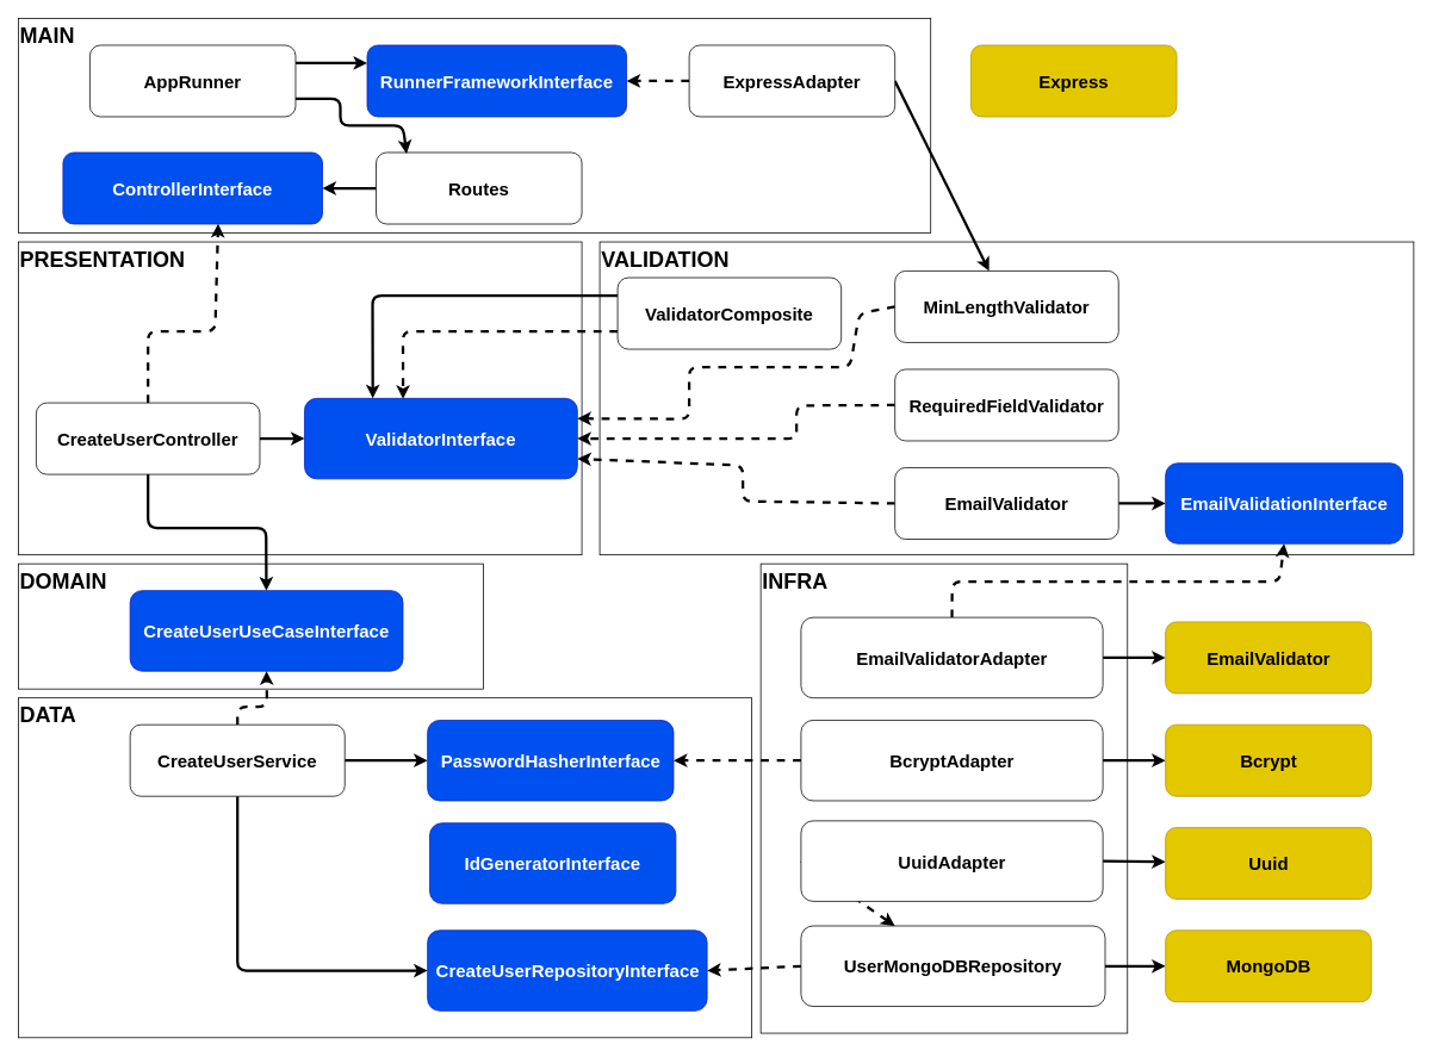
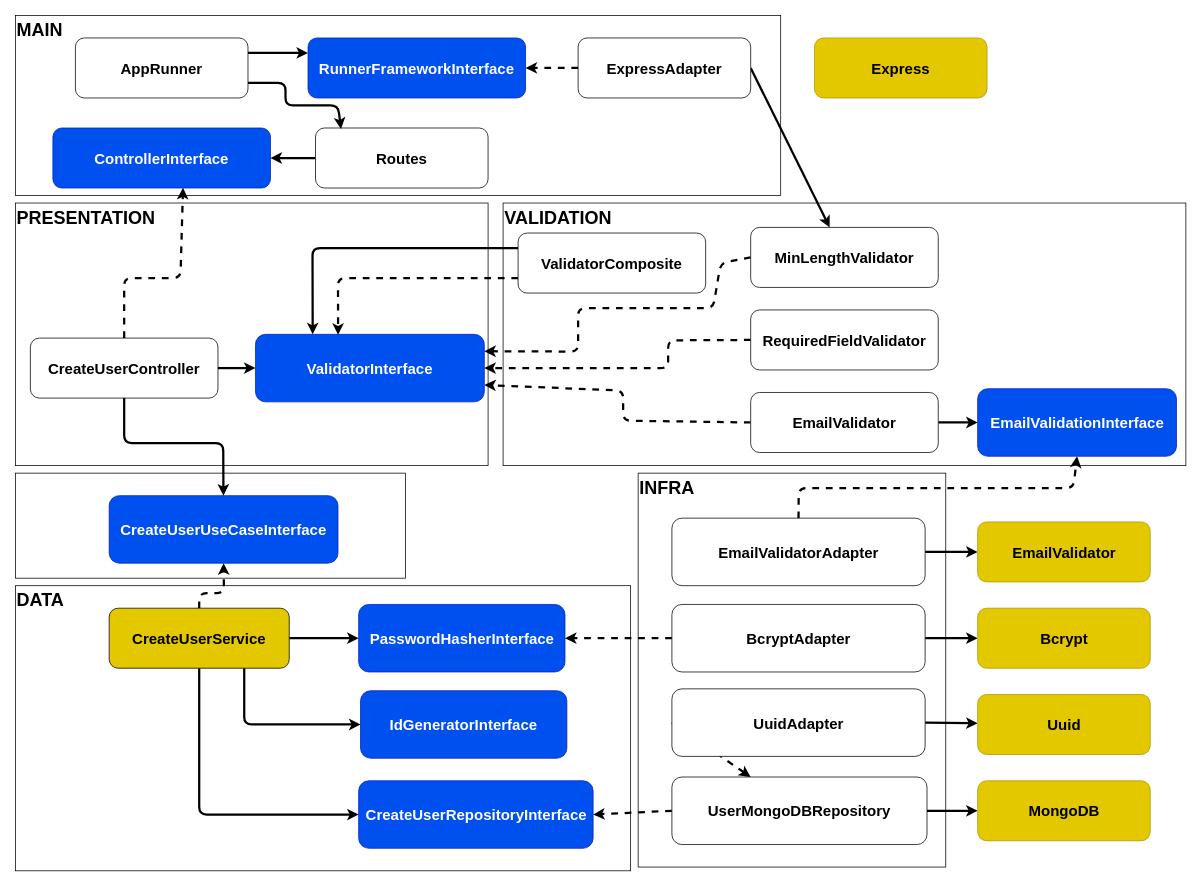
- <mxCell id="64" value="DOMAIN" style="text;strokeColor=none;fillColor=none;html=1;fontSize=24;fontStyle=1;verticalAlign=middle;align=left;rounded=0;" vertex="1" parent="1"><mxGeometry x="20" y="630" width="100" height="40" as="geometry" /></mxCell>
- <mxCell id="13" value="CreateUserService" style="rounded=1;whiteSpace=wrap;html=1;fontSize=20;fontStyle=1" vertex="1" parent="1"><mxGeometry x="145" y="810" width="240" height="80" as="geometry" /></mxCell>
+ <mxCell id="13" value="CreateUserService" style="rounded=1;whiteSpace=wrap;html=1;fontSize=20;fontStyle=1;fillColor=#e3c800;" vertex="1" parent="1"><mxGeometry x="145" y="810" width="240" height="80" as="geometry" /></mxCell>
+ <mxCell id="10" style="edgeStyle=none;html=1;exitX=0.75;exitY=1;exitDx=0;exitDy=0;entryX=0;entryY=0.5;entryDx=0;entryDy=0;strokeWidth=3;fontSize=20;fontStyle=1" edge="1" parent="1" source="13" target="30"><mxGeometry relative="1" as="geometry"><Array as="points"><mxPoint x="325" y="965" /></Array></mxGeometry></mxCell>
